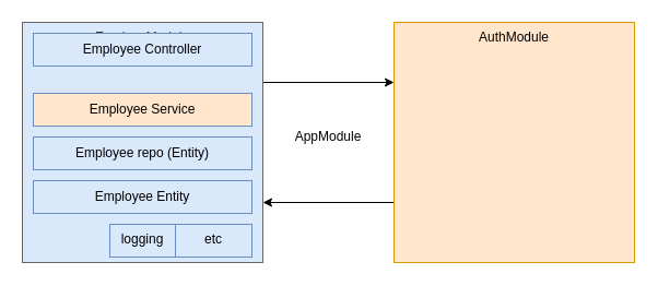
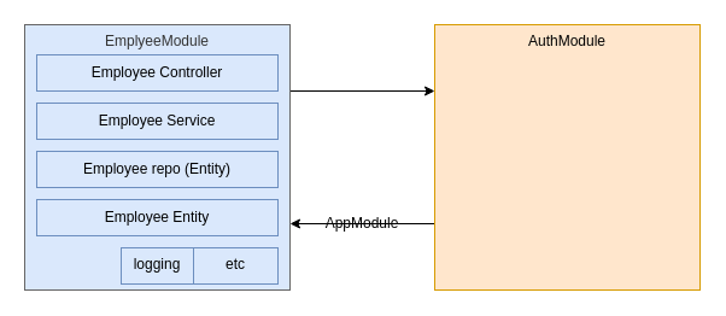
- <mxCell id="4" value="Employee Controller" style="rounded=0;whiteSpace=wrap;html=1;fillColor=#dae8fc;strokeColor=#6c8ebf;" vertex="1" parent="1"><mxGeometry x="30" y="30" width="200" height="30" as="geometry" /></mxCell>
+ <mxCell id="4" value="Employee Controller" style="rounded=0;whiteSpace=wrap;html=1;fillColor=#dae8fc;strokeColor=#6c8ebf;" vertex="1" parent="1"><mxGeometry x="30" y="45" width="200" height="30" as="geometry" /></mxCell>
- <mxCell id="5" value="Employee Service" style="rounded=0;whiteSpace=wrap;html=1;fillColor=#ffe6cc;strokeColor=#6c8ebf;" vertex="1" parent="1"><mxGeometry x="30" y="85" width="200" height="30" as="geometry" /></mxCell>
+ <mxCell id="5" value="Employee Service" style="rounded=0;whiteSpace=wrap;html=1;fillColor=#dae8fc;strokeColor=#6c8ebf;" vertex="1" parent="1"><mxGeometry x="30" y="85" width="200" height="30" as="geometry" /></mxCell>
- <mxCell id="12" value="AppModule" style="text;html=1;strokeColor=none;fillColor=none;align=center;verticalAlign=middle;whiteSpace=wrap;rounded=0;" vertex="1" parent="1"><mxGeometry x="260" y="115" width="80" height="20" as="geometry" /></mxCell>
+ <mxCell id="12" value="AppModule" style="text;html=1;strokeColor=none;fillColor=none;align=center;verticalAlign=middle;whiteSpace=wrap;rounded=0;" vertex="1" parent="1"><mxGeometry x="260" y="175" width="80" height="20" as="geometry" /></mxCell>
